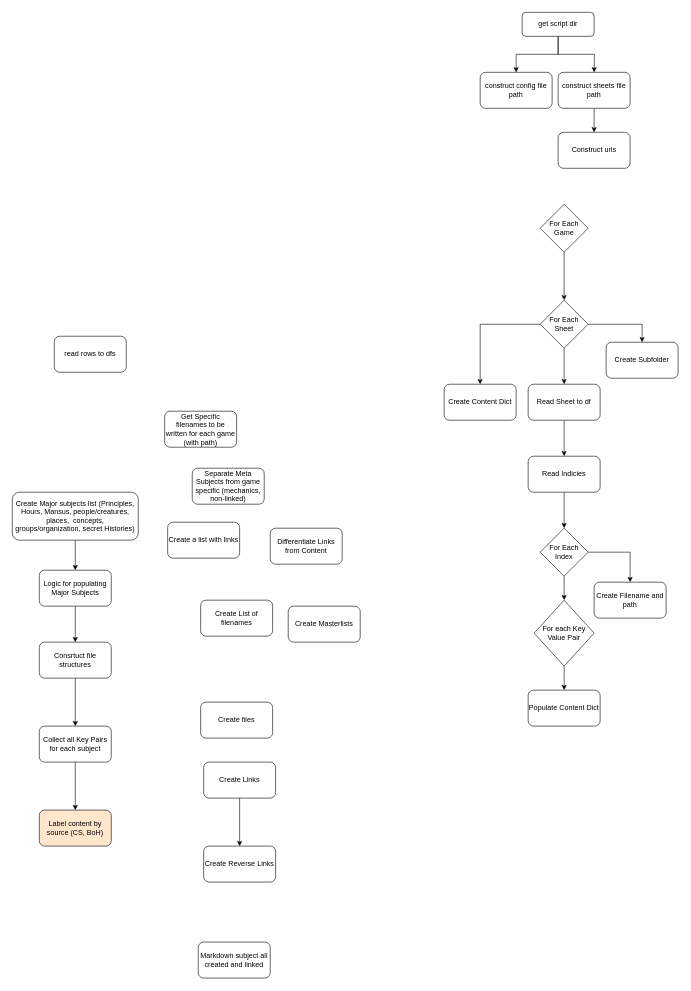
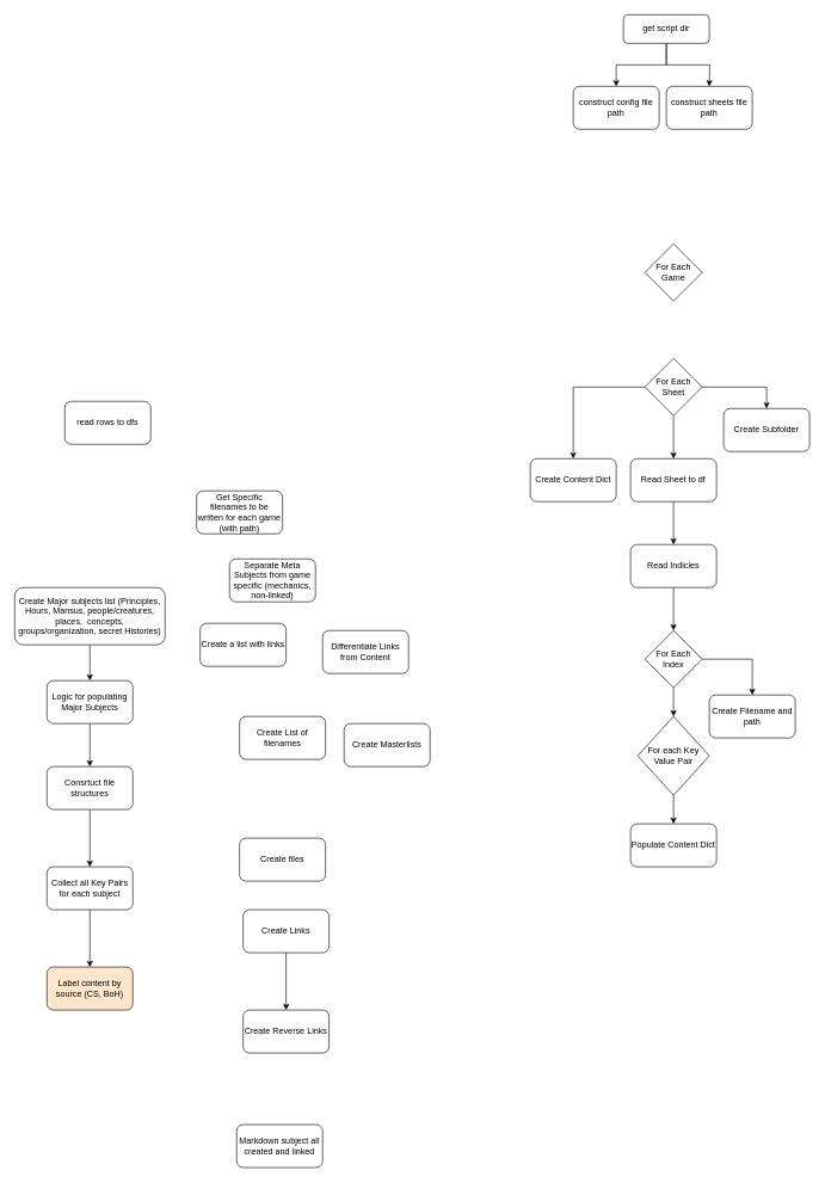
- <mxCell id="6" value="" style="edgeStyle=orthogonalEdgeStyle;rounded=0;orthogonalLoop=1;jettySize=auto;html=1;" edge="1" parent="1" source="7" target="24"><mxGeometry relative="1" as="geometry" /></mxCell>
- <mxCell id="24" value="Construct urls" style="whiteSpace=wrap;html=1;rounded=1;glass=0;strokeWidth=1;shadow=0;" vertex="1" parent="1"><mxGeometry x="930" y="220" width="120" height="60" as="geometry" /></mxCell>
- <mxCell id="35" value="" style="edgeStyle=orthogonalEdgeStyle;rounded=0;orthogonalLoop=1;jettySize=auto;html=1;" edge="1" parent="1" source="36" target="40"><mxGeometry relative="1" as="geometry" /></mxCell>
